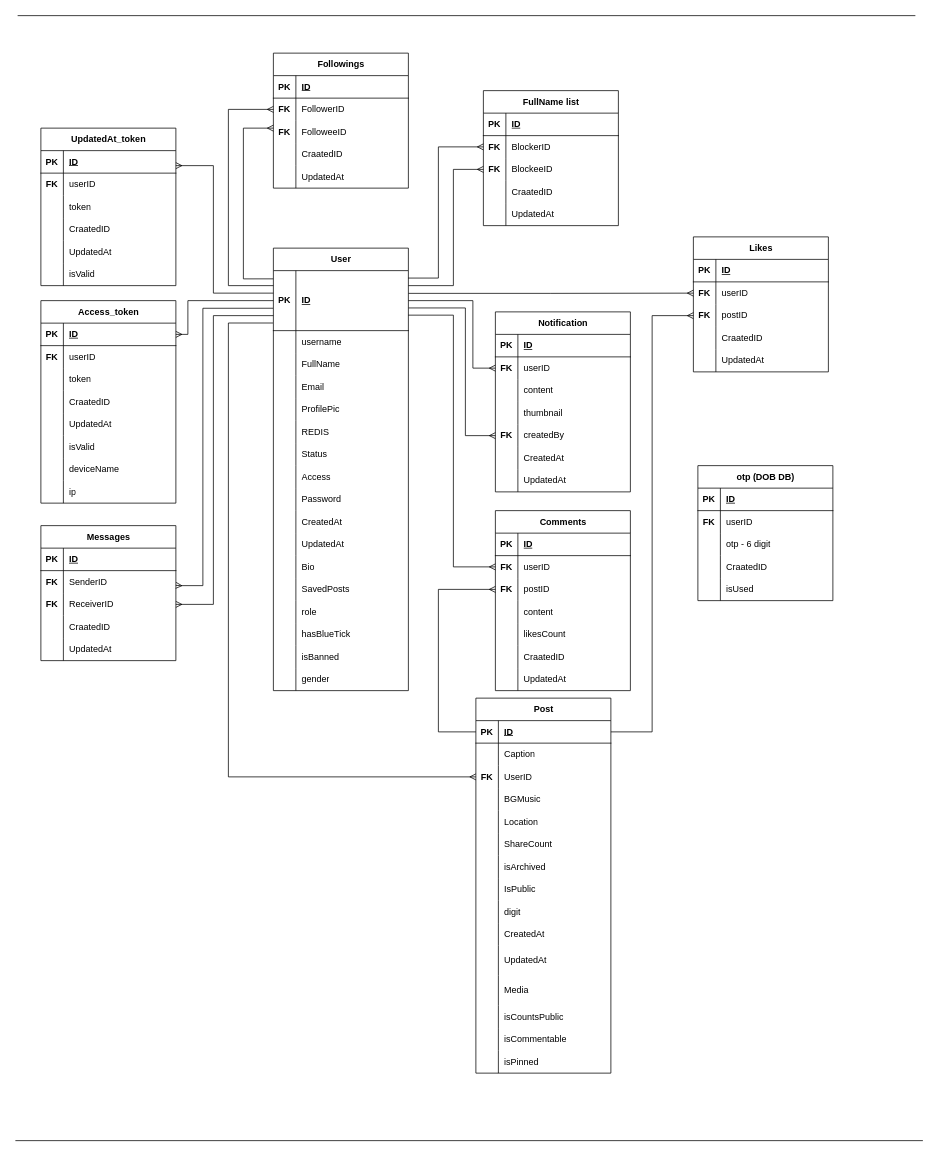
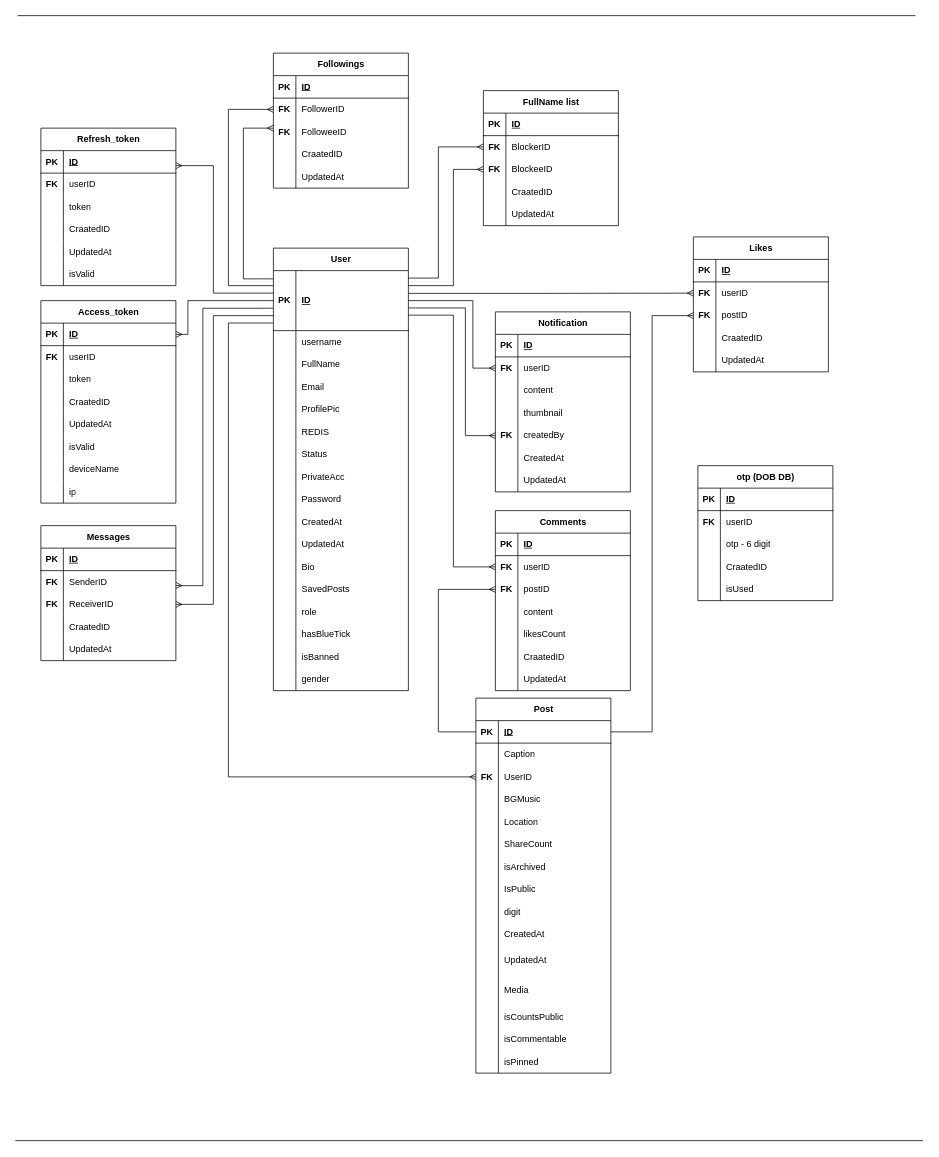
- <mxCell id="207" value="UpdatedAt_token" style="shape=table;startSize=30;container=1;collapsible=1;childLayout=tableLayout;fixedRows=1;rowLines=0;fontStyle=1;align=center;resizeLast=1;html=1;" parent="1" vertex="1"><mxGeometry x="54" y="170" width="180" height="210" as="geometry" /></mxCell>
+ <mxCell id="207" value="Refresh_token" style="shape=table;startSize=30;container=1;collapsible=1;childLayout=tableLayout;fixedRows=1;rowLines=0;fontStyle=1;align=center;resizeLast=1;html=1;" parent="1" vertex="1"><mxGeometry x="54" y="170" width="180" height="210" as="geometry" /></mxCell>
- <mxCell id="26" value="Access" style="shape=partialRectangle;connectable=0;fillColor=none;top=0;left=0;bottom=0;right=0;align=left;spacingLeft=6;overflow=hidden;whiteSpace=wrap;html=1;" parent="24" vertex="1"><mxGeometry x="30" width="150" height="30" as="geometry"><mxRectangle width="150" height="30" as="alternateBounds" /></mxGeometry></mxCell>
+ <mxCell id="26" value="PrivateAcc" style="shape=partialRectangle;connectable=0;fillColor=none;top=0;left=0;bottom=0;right=0;align=left;spacingLeft=6;overflow=hidden;whiteSpace=wrap;html=1;" parent="24" vertex="1"><mxGeometry x="30" width="150" height="30" as="geometry"><mxRectangle width="150" height="30" as="alternateBounds" /></mxGeometry></mxCell>
